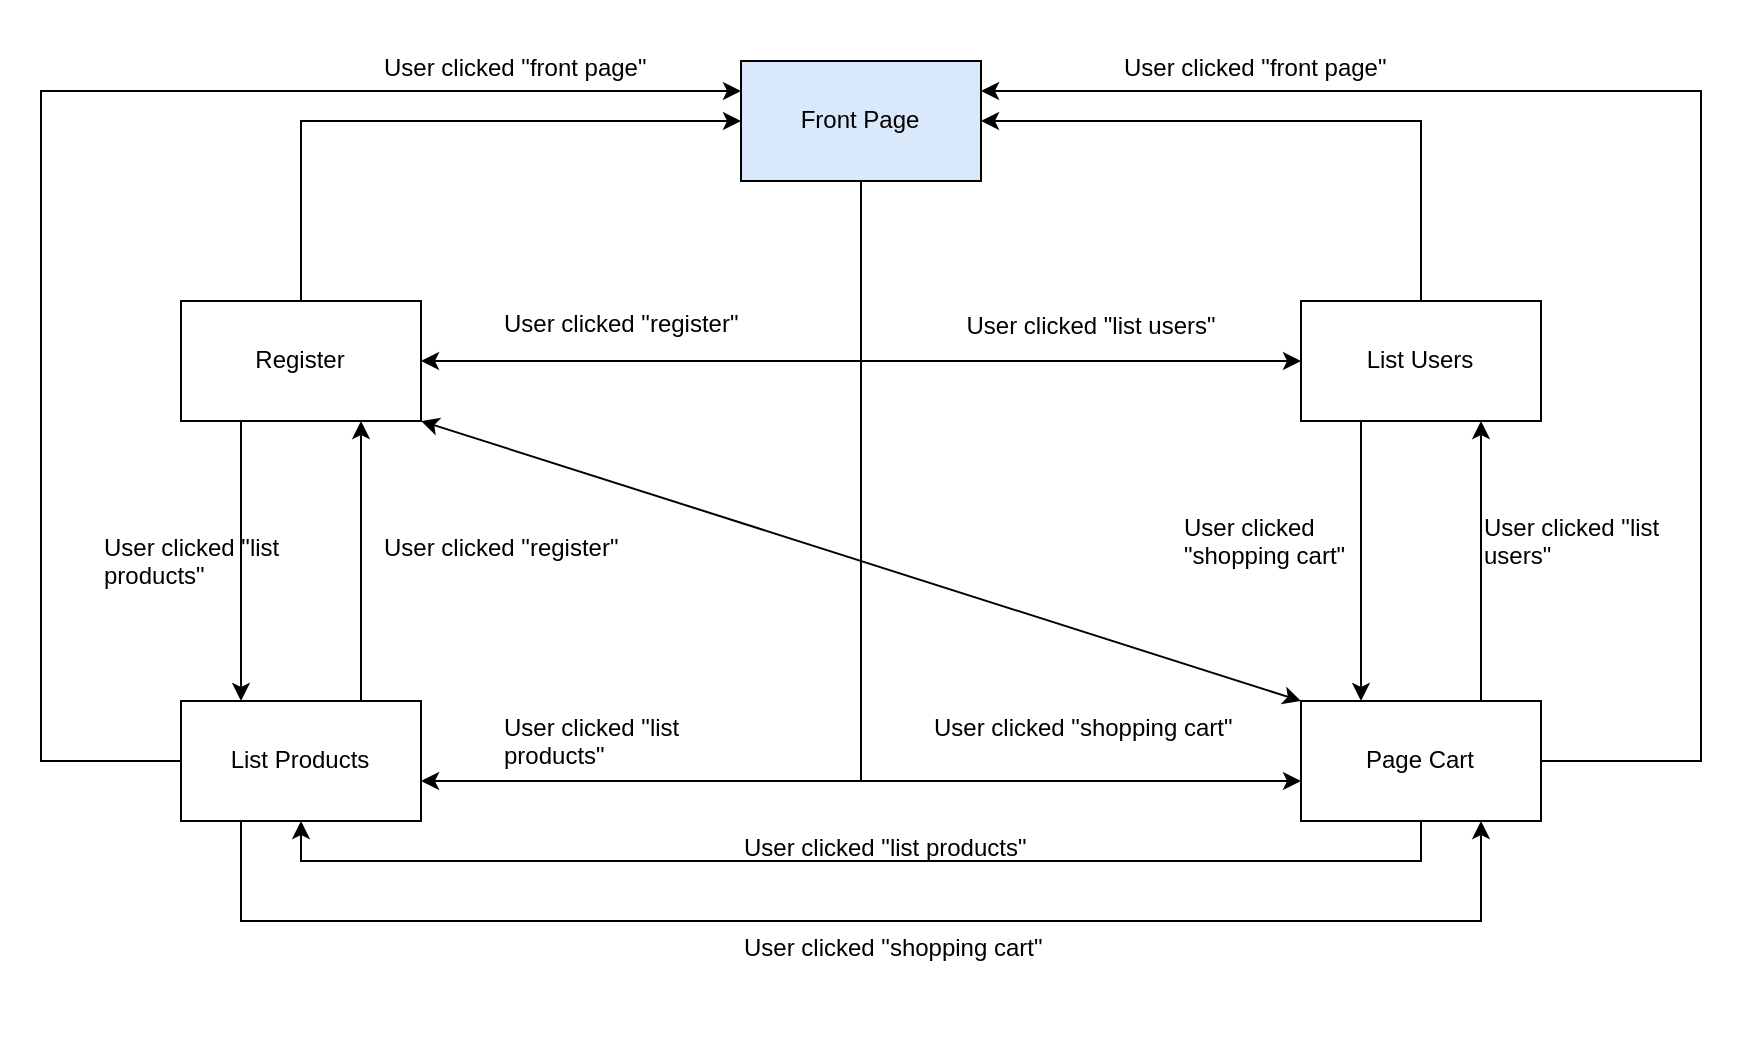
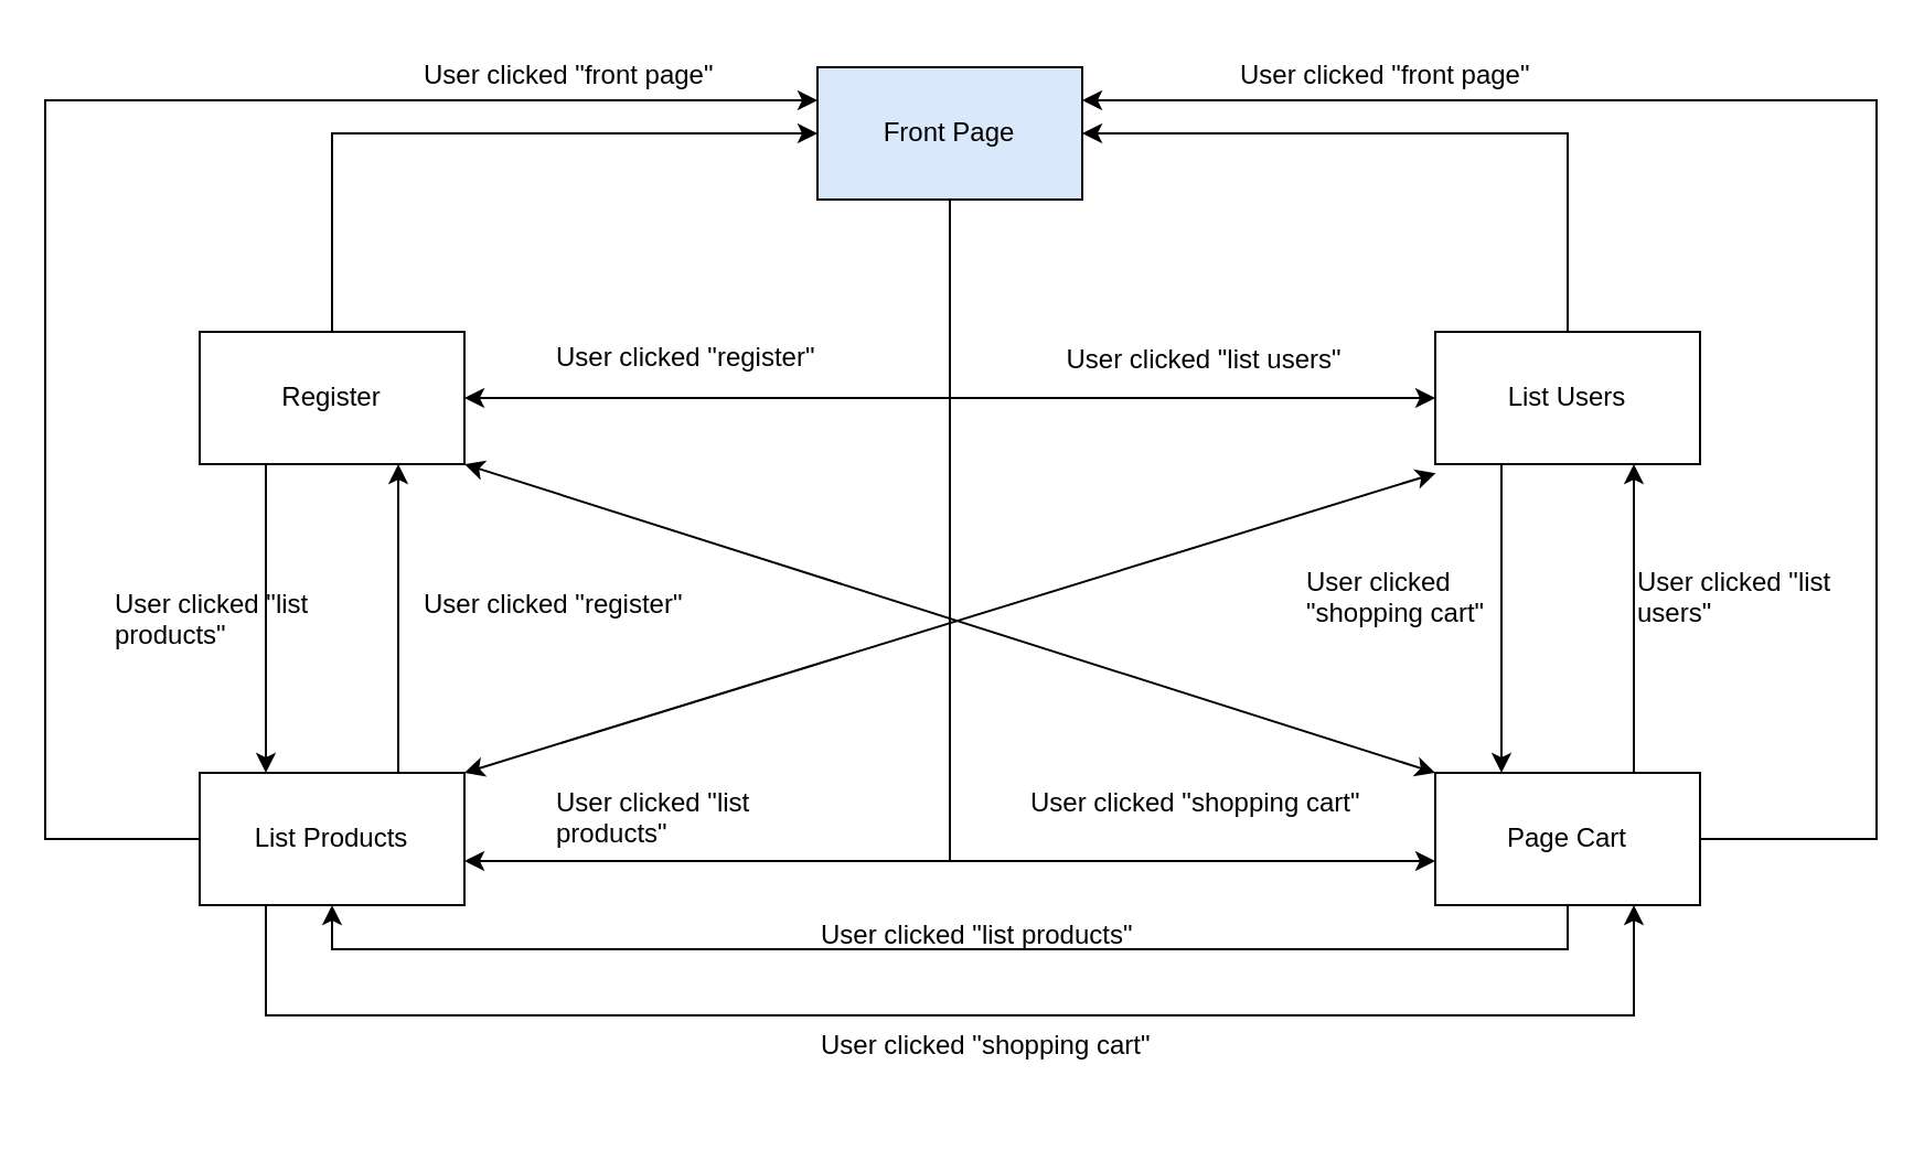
+ <mxCell id="34" style="rounded=0;orthogonalLoop=1;jettySize=auto;html=1;exitX=1;exitY=0;exitDx=0;exitDy=0;entryX=0.002;entryY=1.068;entryDx=0;entryDy=0;entryPerimeter=0;startArrow=classic;startFill=1;" edge="1" parent="1" source="13" target="16"><mxGeometry relative="1" as="geometry" /></mxCell>
